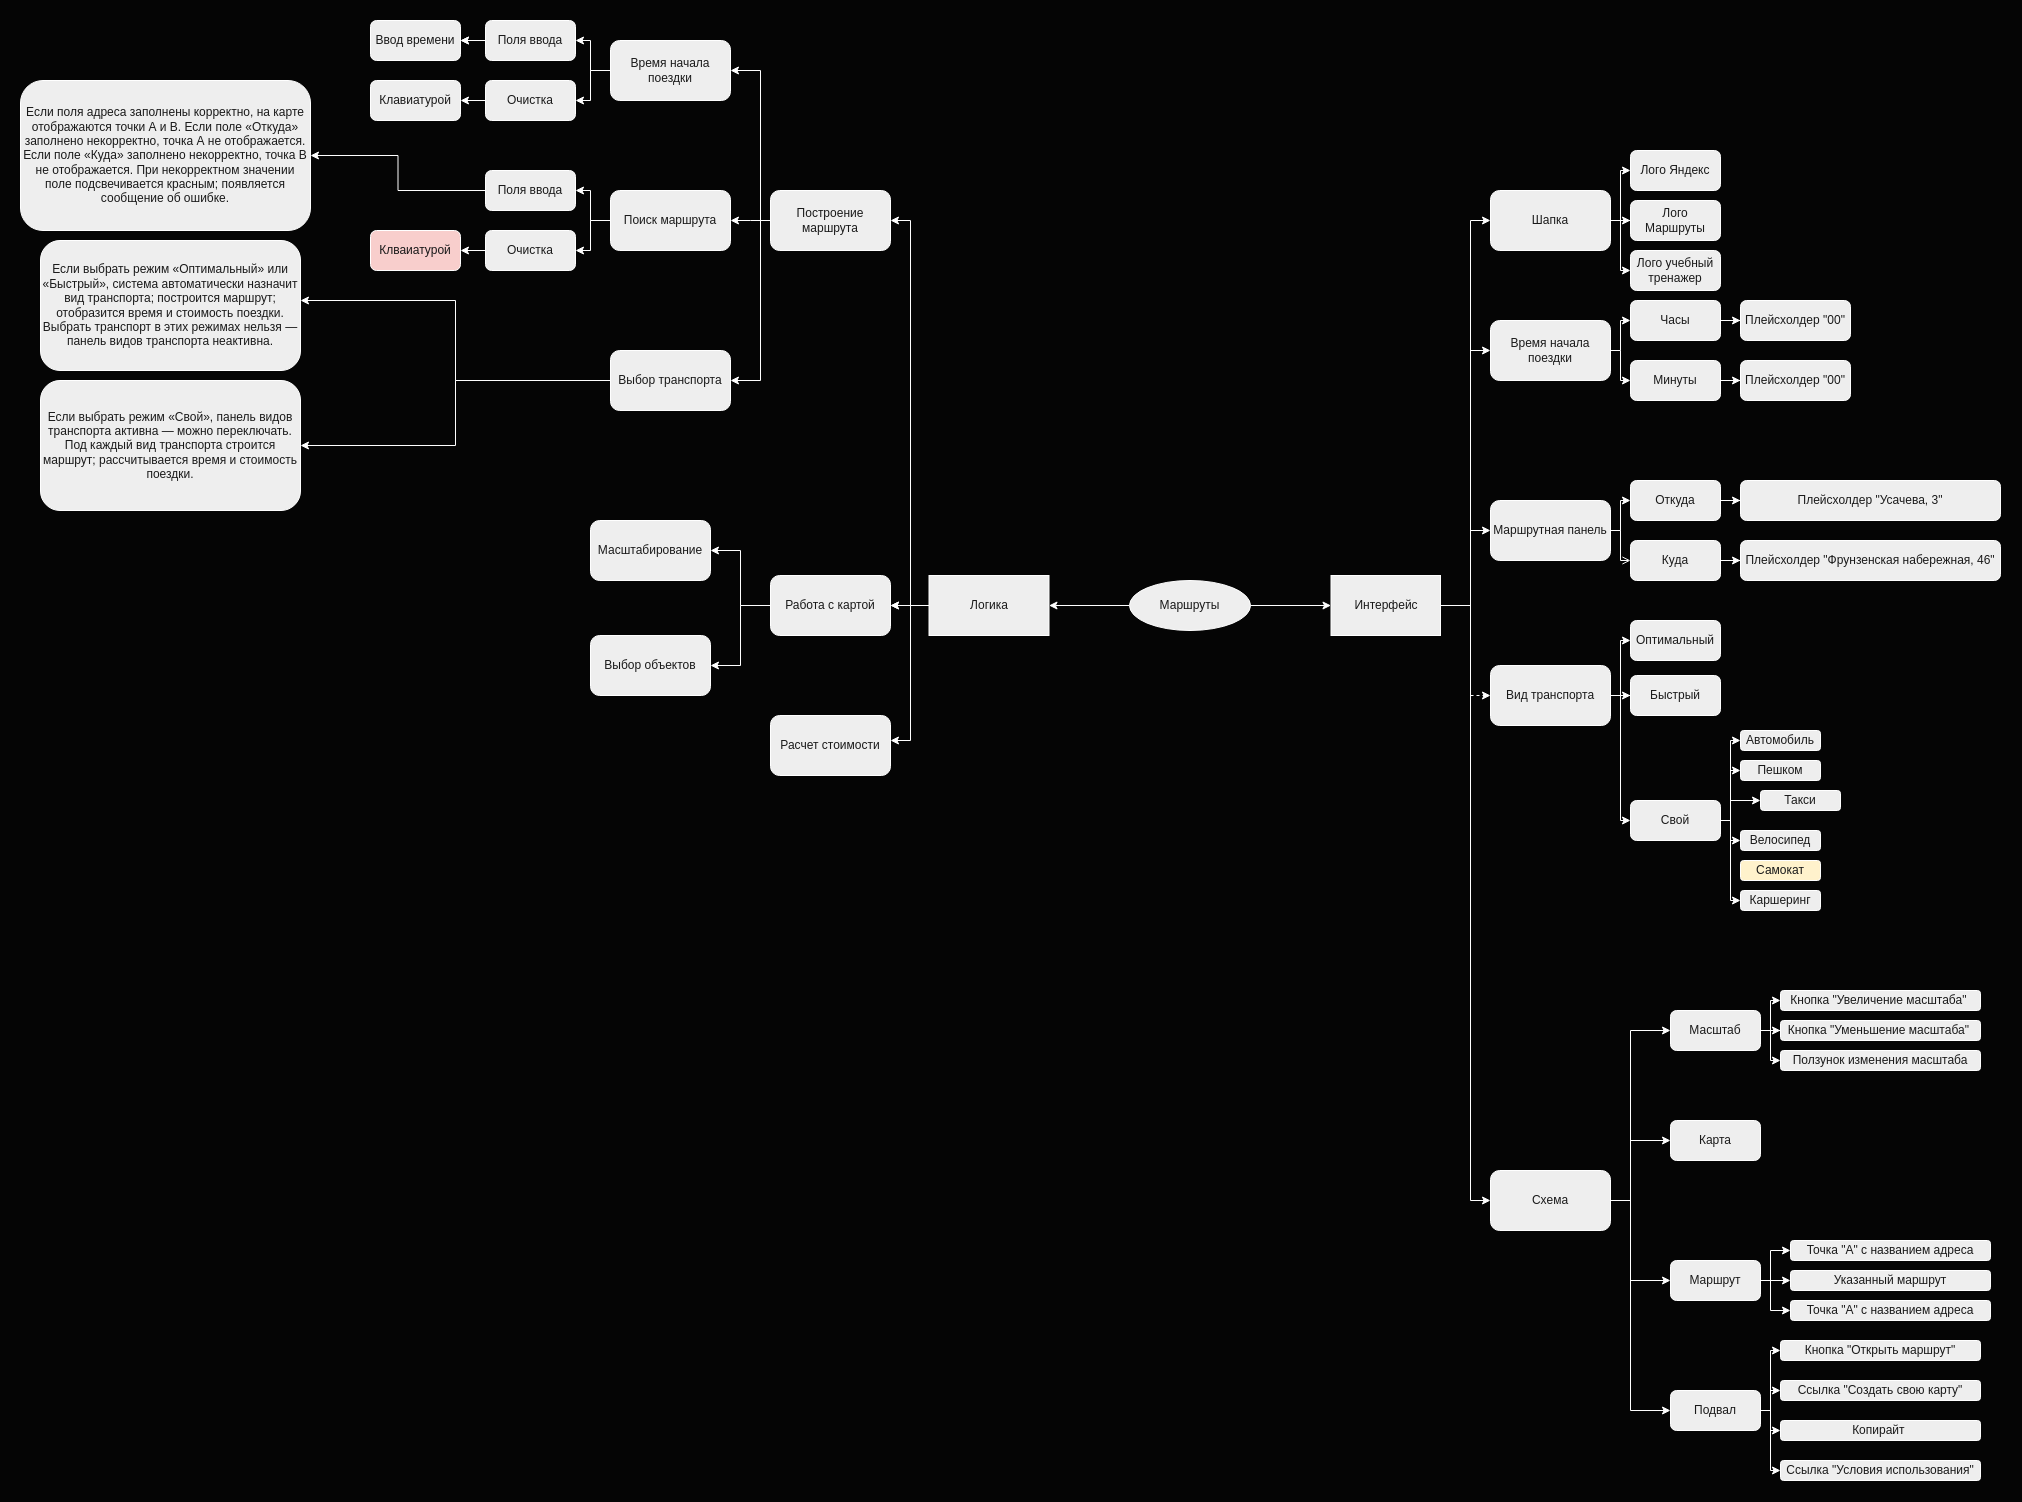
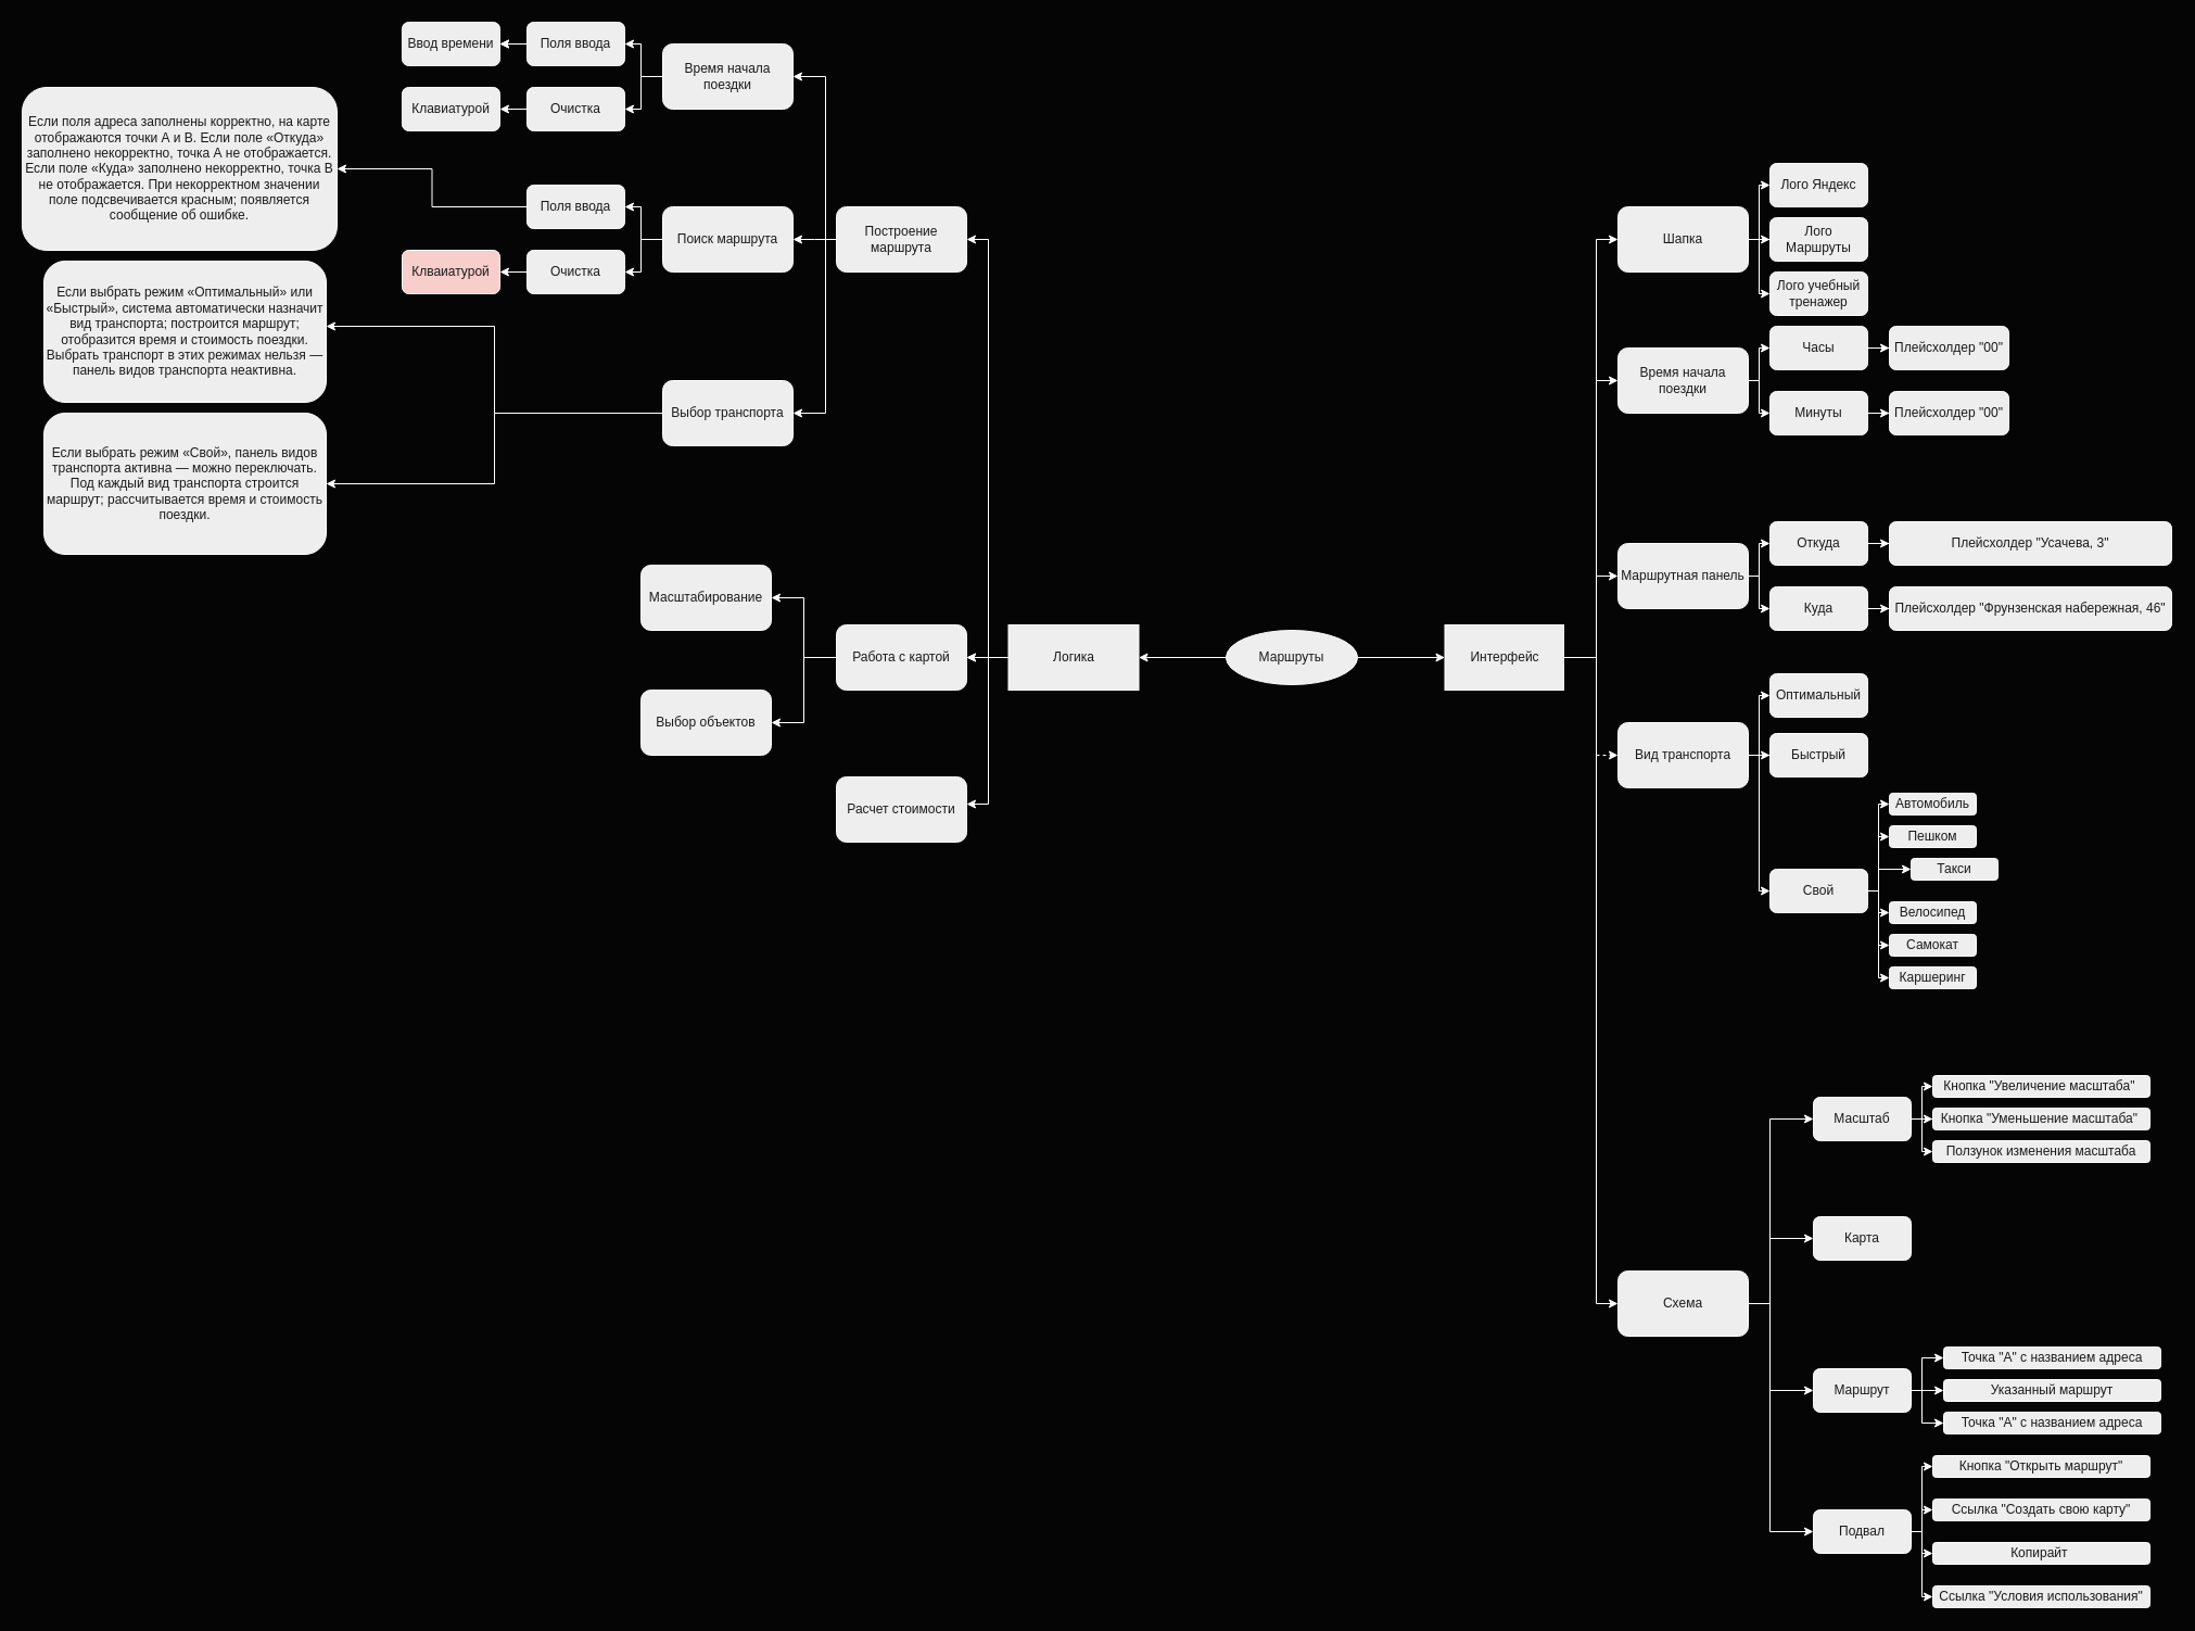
- <mxCell id="15" value="" style="edgeStyle=orthogonalEdgeStyle;rounded=0;orthogonalLoop=1;jettySize=auto;html=1;labelBackgroundColor=none;strokeColor=#FFFFFF;fontColor=default;endArrow=open;" parent="1" source="16" target="28" edge="1"><mxGeometry relative="1" as="geometry"><Array as="points"><mxPoint x="1620" y="530" /><mxPoint x="1620" y="560" /></Array></mxGeometry></mxCell>
+ <mxCell id="15" value="" style="edgeStyle=orthogonalEdgeStyle;rounded=0;orthogonalLoop=1;jettySize=auto;html=1;labelBackgroundColor=none;strokeColor=#FFFFFF;fontColor=default;" parent="1" source="16" target="28" edge="1"><mxGeometry relative="1" as="geometry"><Array as="points"><mxPoint x="1620" y="530" /><mxPoint x="1620" y="560" /></Array></mxGeometry></mxCell>
+ <mxCell id="35" value="" style="edgeStyle=orthogonalEdgeStyle;rounded=0;orthogonalLoop=1;jettySize=auto;html=1;labelBackgroundColor=none;strokeColor=#FFFFFF;fontColor=default;" parent="1" source="37" target="42" edge="1"><mxGeometry relative="1" as="geometry"><Array as="points"><mxPoint x="1730" y="820" /><mxPoint x="1730" y="870" /></Array></mxGeometry></mxCell>
- <mxCell id="42" value="Самокат" style="rounded=1;whiteSpace=wrap;html=1;labelBackgroundColor=none;fillColor=#fff2cc;strokeColor=#FFFFFF;fontColor=#1A1A1A;" parent="1" vertex="1"><mxGeometry x="1740" y="860" width="80" height="20" as="geometry" /></mxCell>
+ <mxCell id="42" value="Самокат" style="rounded=1;whiteSpace=wrap;html=1;labelBackgroundColor=none;fillColor=#EEEEEE;strokeColor=#FFFFFF;fontColor=#1A1A1A;" parent="1" vertex="1"><mxGeometry x="1740" y="860" width="80" height="20" as="geometry" /></mxCell>
